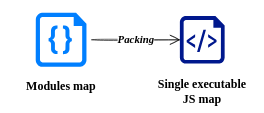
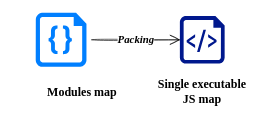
- <mxCell id="6" value="&lt;b&gt;Modules map&lt;/b&gt;" style="text;html=1;strokeColor=none;fillColor=none;align=center;verticalAlign=middle;whiteSpace=wrap;rounded=0;sketch=1;hachureGap=4;fontFamily=Architects Daughter;fontSource=https%3A%2F%2Ffonts.googleapis.com%2Fcss%3Ffamily%3DArchitects%2BDaughter;fontSize=20;" vertex="1" parent="1"><mxGeometry x="20.7" y="126" width="161.2" height="30" as="geometry" /></mxCell>
+ <mxCell id="6" value="&lt;b&gt;Modules map&lt;/b&gt;" style="text;html=1;strokeColor=none;fillColor=none;align=center;verticalAlign=middle;whiteSpace=wrap;rounded=0;sketch=1;hachureGap=4;fontFamily=Architects Daughter;fontSource=https%3A%2F%2Ffonts.googleapis.com%2Fcss%3Ffamily%3DArchitects%2BDaughter;fontSize=20;" vertex="1" parent="1"><mxGeometry x="55.7" y="136" width="161.2" height="30" as="geometry" /></mxCell>
